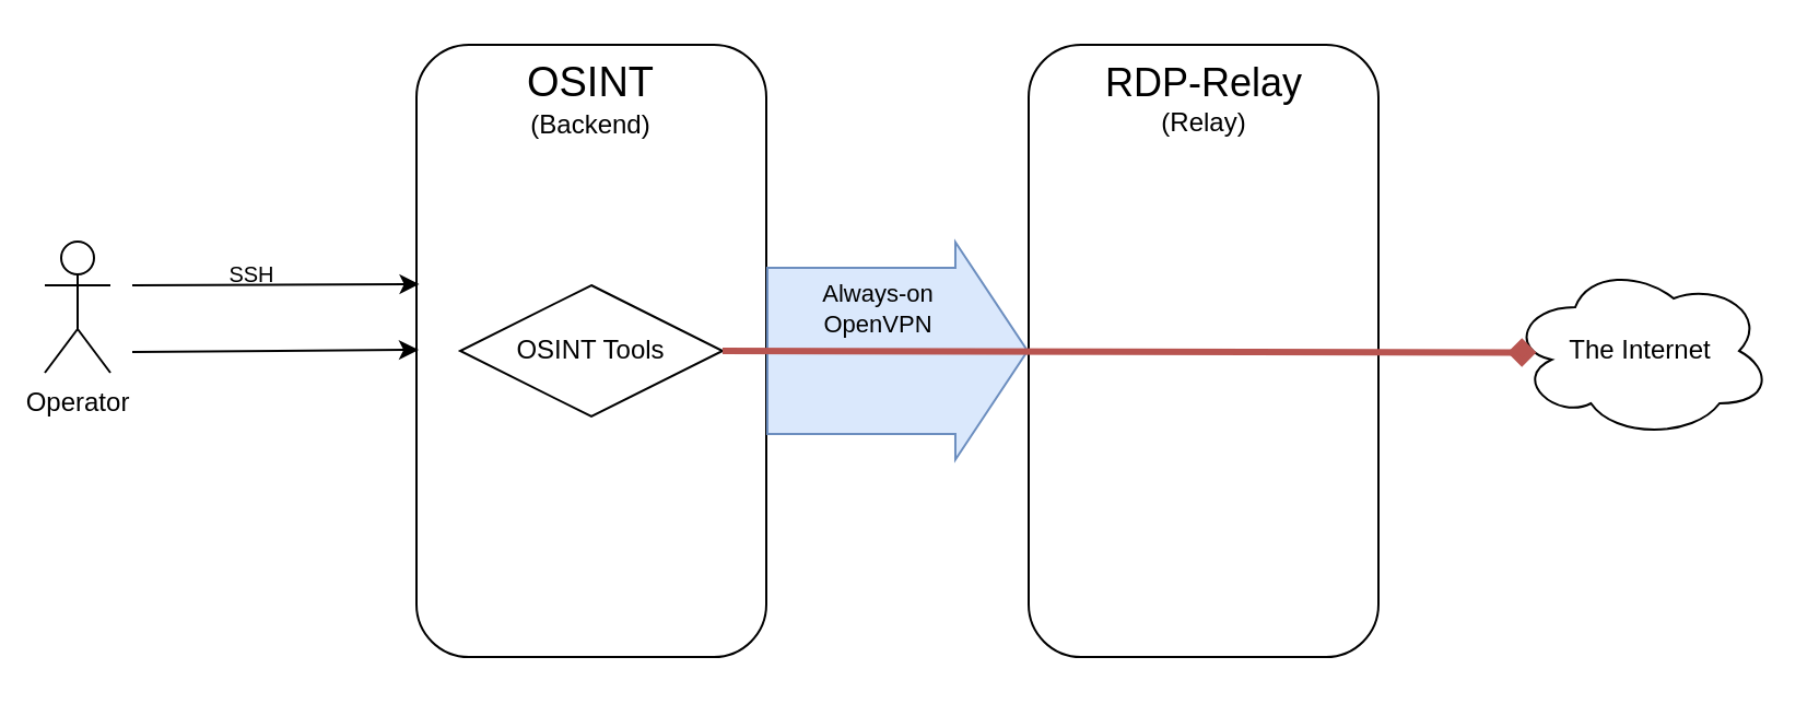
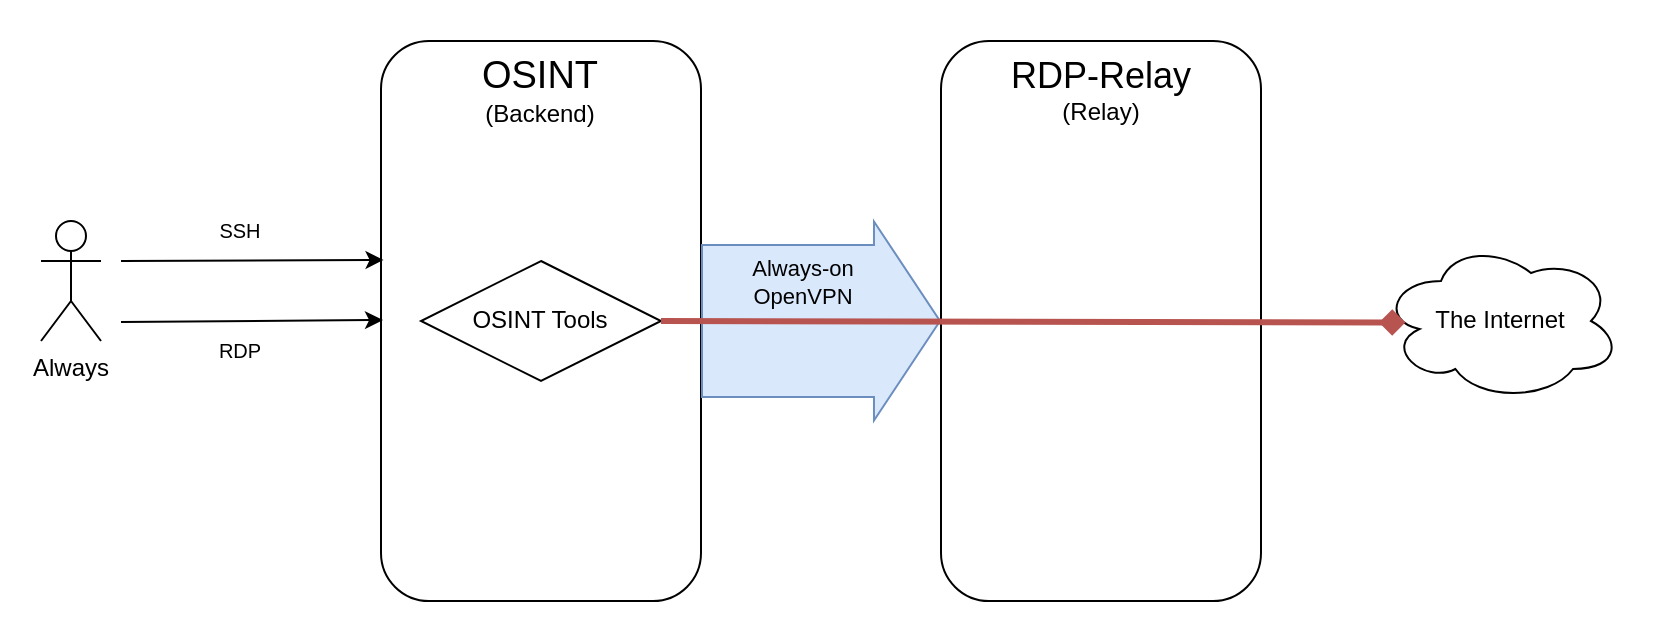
- <mxCell id="9" value="&lt;font style=&quot;font-size: 10px;&quot;&gt;SSH&lt;/font&gt;" style="text;html=1;strokeColor=none;fillColor=none;align=center;verticalAlign=middle;whiteSpace=wrap;rounded=0;" parent="1" vertex="1"><mxGeometry x="85" y="110" width="60" height="30" as="geometry" /></mxCell>
+ <mxCell id="9" value="&lt;font style=&quot;font-size: 10px;&quot;&gt;SSH&lt;/font&gt;" style="text;html=1;strokeColor=none;fillColor=none;align=center;verticalAlign=middle;whiteSpace=wrap;rounded=0;" parent="1" vertex="1"><mxGeometry x="90" y="100" width="60" height="30" as="geometry" /></mxCell>
+ <mxCell id="15" value="&lt;font style=&quot;font-size: 10px;&quot;&gt;RDP&lt;/font&gt;" style="text;html=1;strokeColor=none;fillColor=none;align=center;verticalAlign=middle;whiteSpace=wrap;rounded=0;" vertex="1" parent="1"><mxGeometry x="90" y="160" width="60" height="30" as="geometry" /></mxCell>
- <mxCell id="8" value="Operator" style="shape=umlActor;verticalLabelPosition=bottom;verticalAlign=top;html=1;outlineConnect=0;" parent="1" vertex="1"><mxGeometry x="20" y="110" width="30" height="60" as="geometry" /></mxCell>
+ <mxCell id="8" value="Always" style="shape=umlActor;verticalLabelPosition=bottom;verticalAlign=top;html=1;outlineConnect=0;" parent="1" vertex="1"><mxGeometry x="20" y="110" width="30" height="60" as="geometry" /></mxCell>
